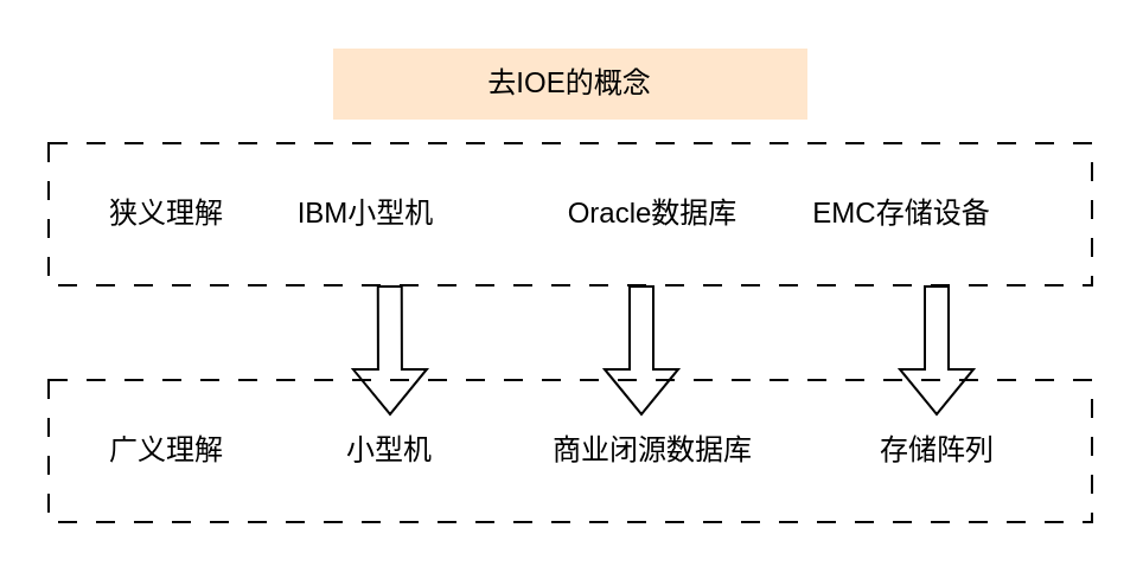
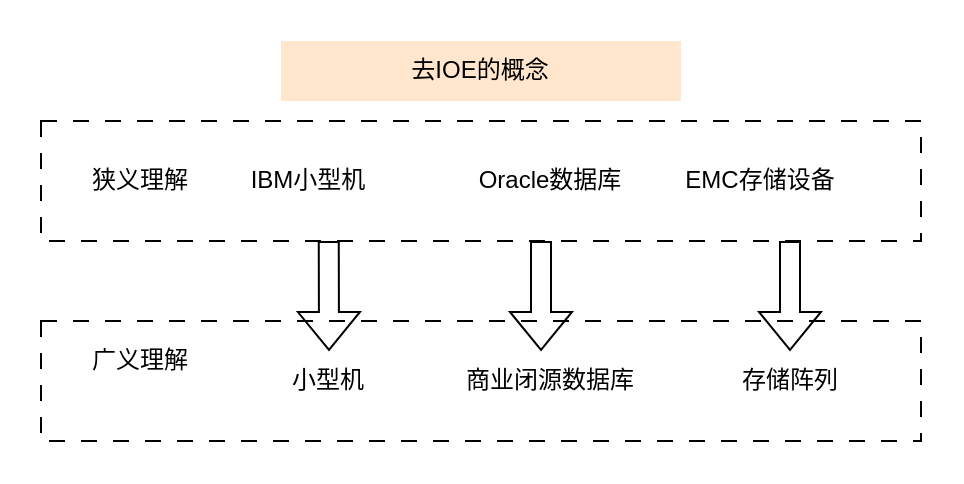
- <mxCell id="9" value="广义理解" style="text;html=1;align=center;verticalAlign=middle;whiteSpace=wrap;rounded=0;" vertex="1" parent="1"><mxGeometry x="40" y="175" width="60" height="30" as="geometry" /></mxCell>
+ <mxCell id="9" value="广义理解" style="text;html=1;align=center;verticalAlign=middle;whiteSpace=wrap;rounded=0;" vertex="1" parent="1"><mxGeometry x="40" y="165" width="60" height="30" as="geometry" /></mxCell>
